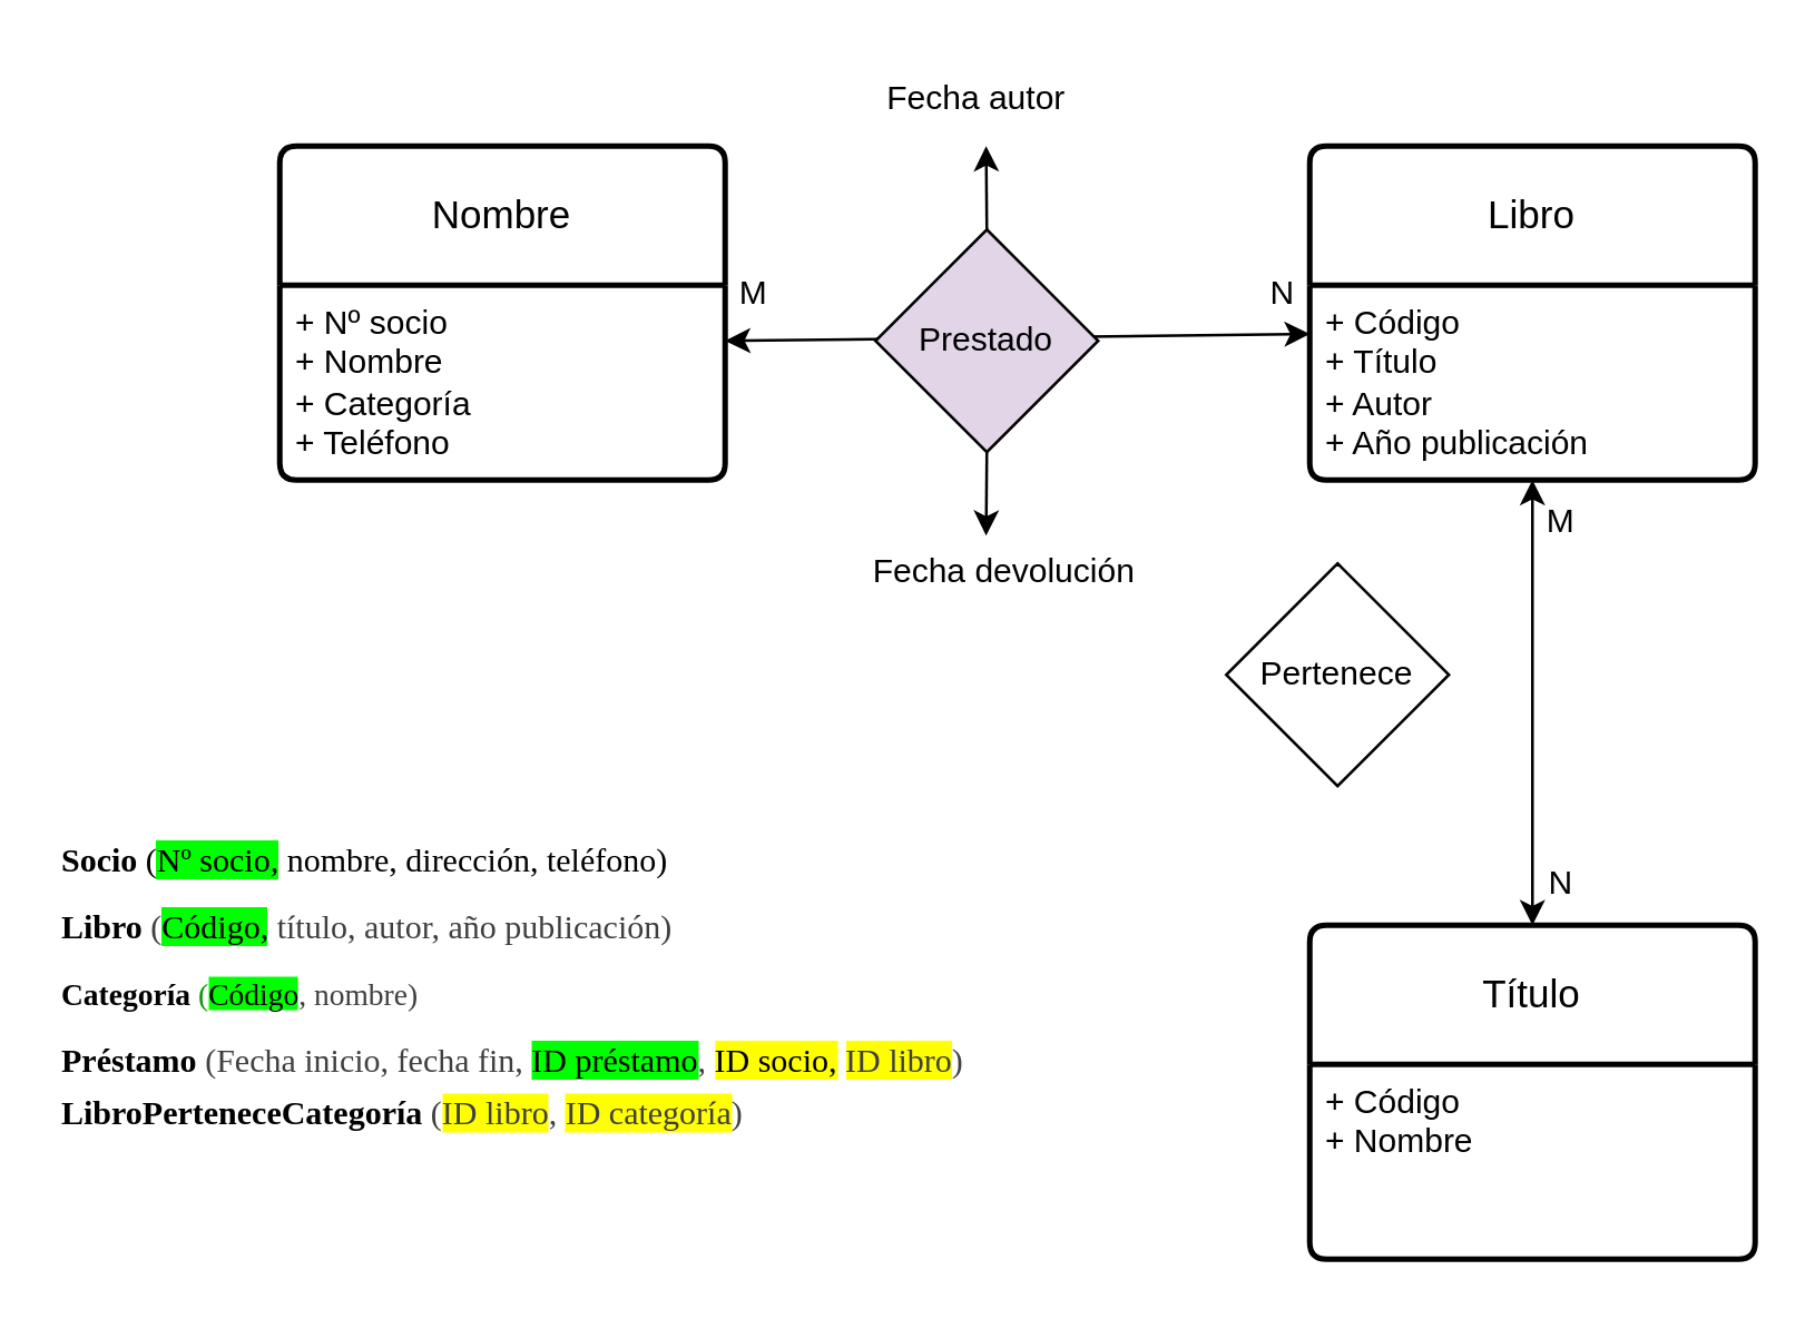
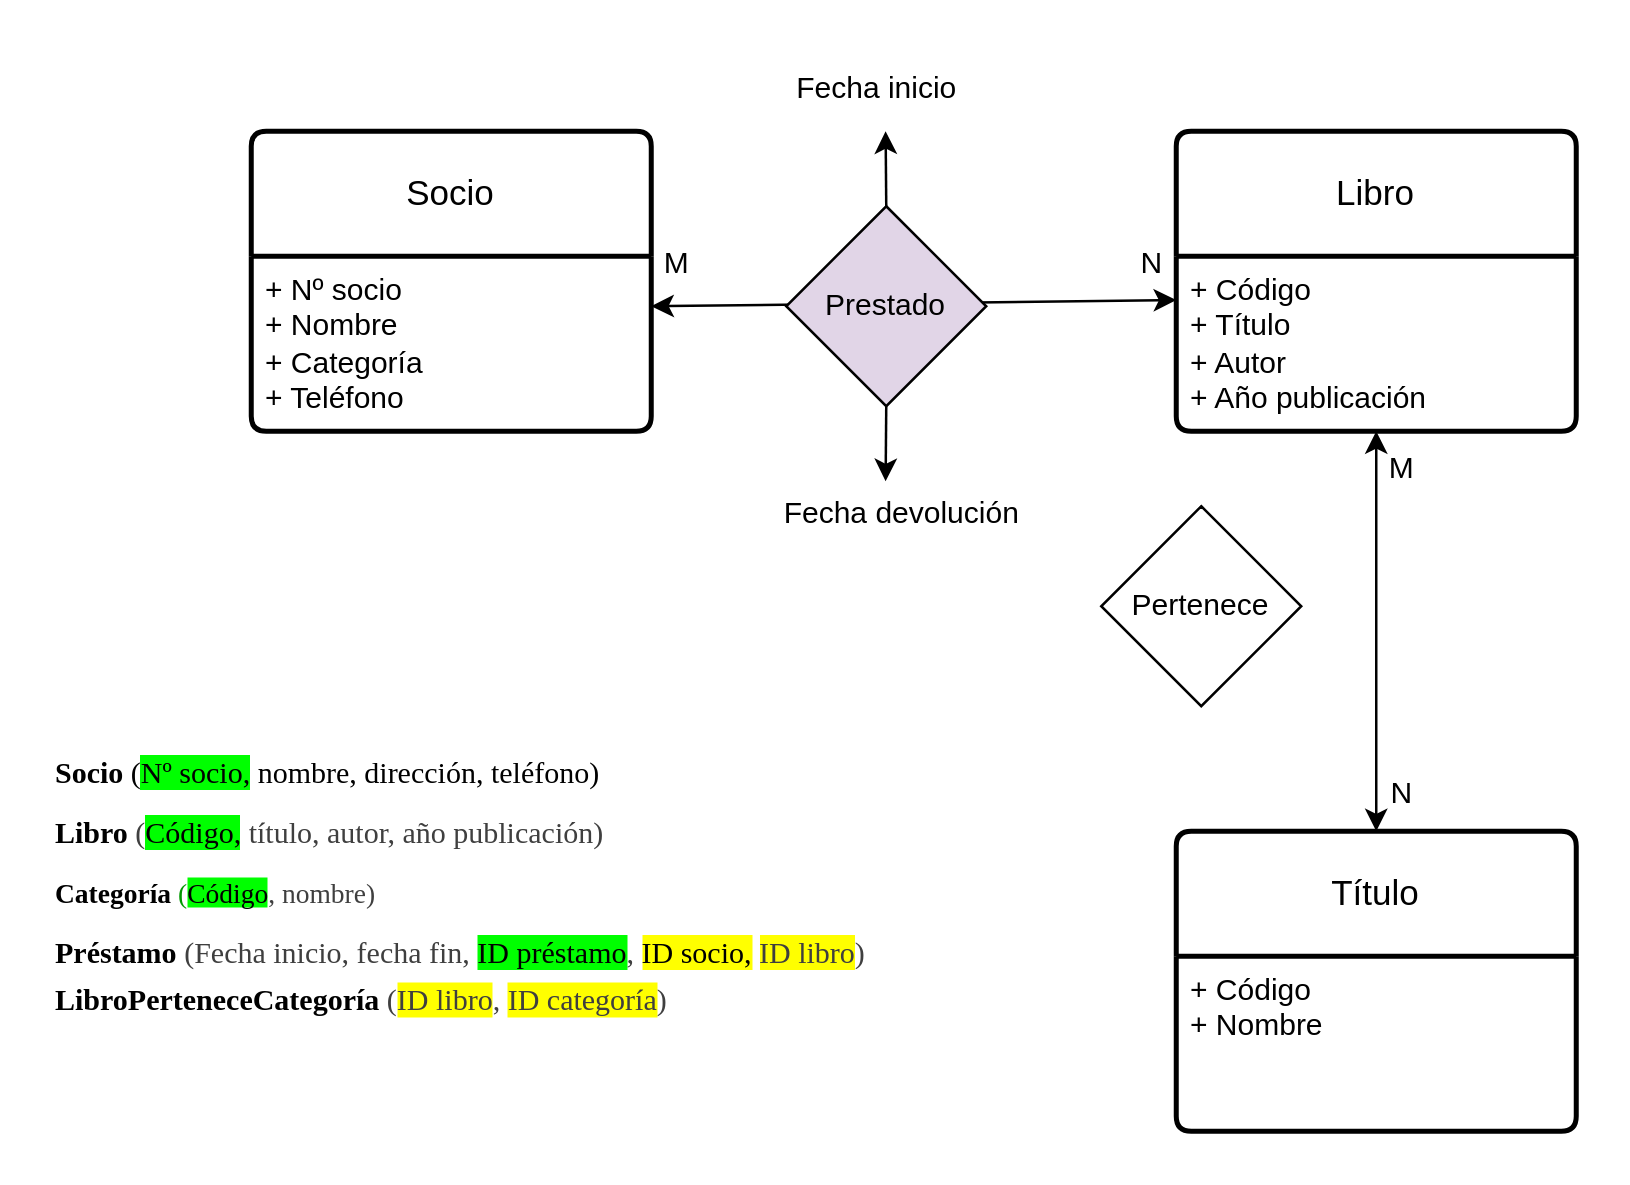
- <mxCell id="13" value="Fecha autor" style="text;html=1;align=center;verticalAlign=middle;resizable=0;points=[];autosize=1;strokeColor=none;fillColor=none;" vertex="1" parent="1"><mxGeometry x="305" y="20" width="90" height="30" as="geometry" /></mxCell>
+ <mxCell id="13" value="Fecha inicio" style="text;html=1;align=center;verticalAlign=middle;resizable=0;points=[];autosize=1;strokeColor=none;fillColor=none;" vertex="1" parent="1"><mxGeometry x="305" y="20" width="90" height="30" as="geometry" /></mxCell>
- <mxCell id="4" value="Nombre" style="swimlane;childLayout=stackLayout;horizontal=1;startSize=50;horizontalStack=0;rounded=1;fontSize=14;fontStyle=0;strokeWidth=2;resizeParent=0;resizeLast=1;shadow=0;dashed=0;align=center;arcSize=4;whiteSpace=wrap;html=1;" vertex="1" parent="1"><mxGeometry x="100" y="52" width="160" height="120" as="geometry" /></mxCell>
+ <mxCell id="4" value="Socio" style="swimlane;childLayout=stackLayout;horizontal=1;startSize=50;horizontalStack=0;rounded=1;fontSize=14;fontStyle=0;strokeWidth=2;resizeParent=0;resizeLast=1;shadow=0;dashed=0;align=center;arcSize=4;whiteSpace=wrap;html=1;" vertex="1" parent="1"><mxGeometry x="100" y="52" width="160" height="120" as="geometry" /></mxCell>
